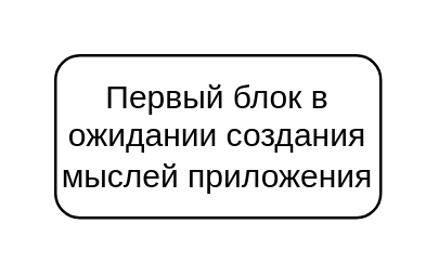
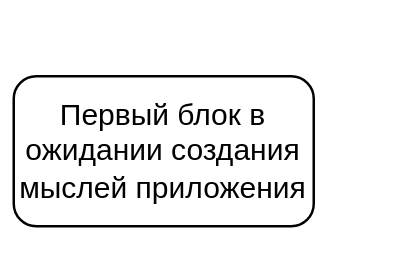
- <mxCell id="2" value="Первый блок в ожидании создания мыслей приложения" style="rounded=1;whiteSpace=wrap;html=1;" vertex="1" parent="1"><mxGeometry x="20" y="20" width="120" height="60" as="geometry" /></mxCell>
+ <mxCell id="2" value="Первый блок в ожидании создания мыслей приложения" style="rounded=1;whiteSpace=wrap;html=1;" vertex="1" parent="1"><mxGeometry x="5" y="30" width="120" height="60" as="geometry" /></mxCell>
